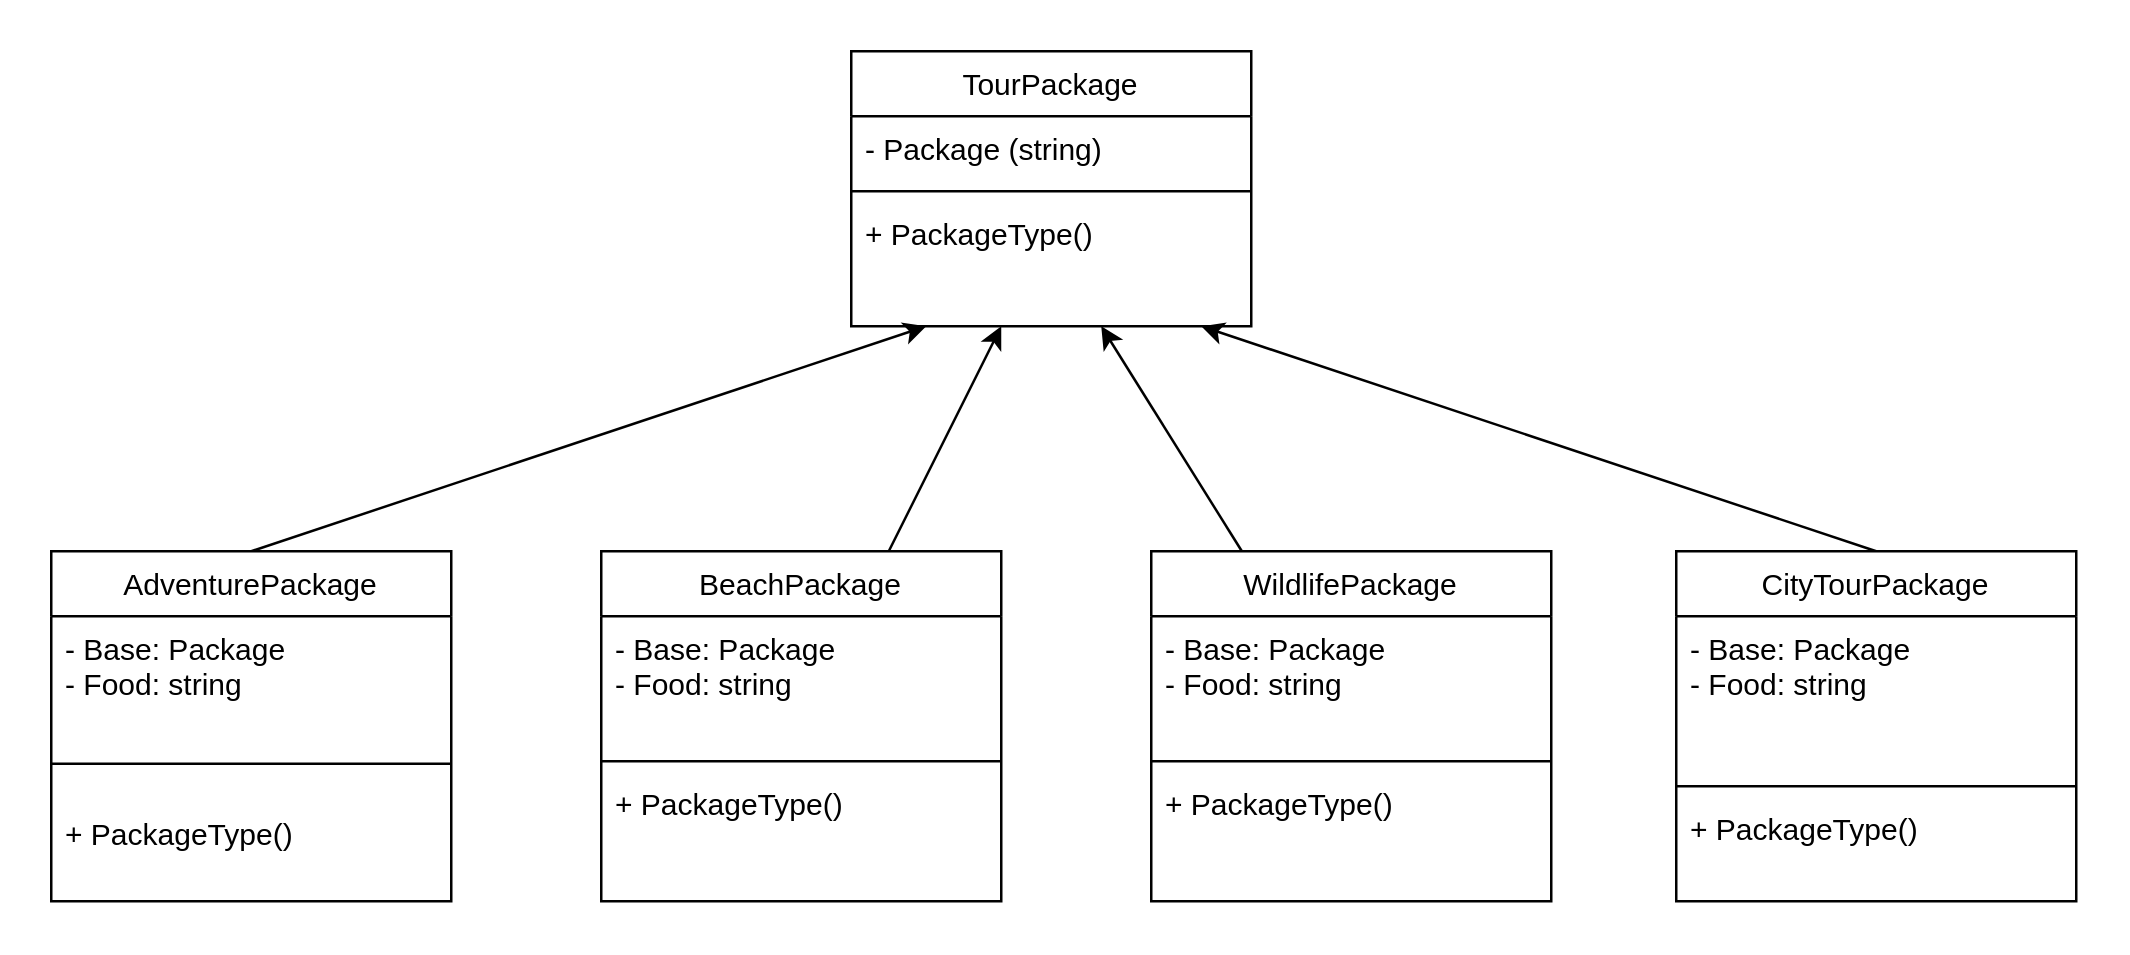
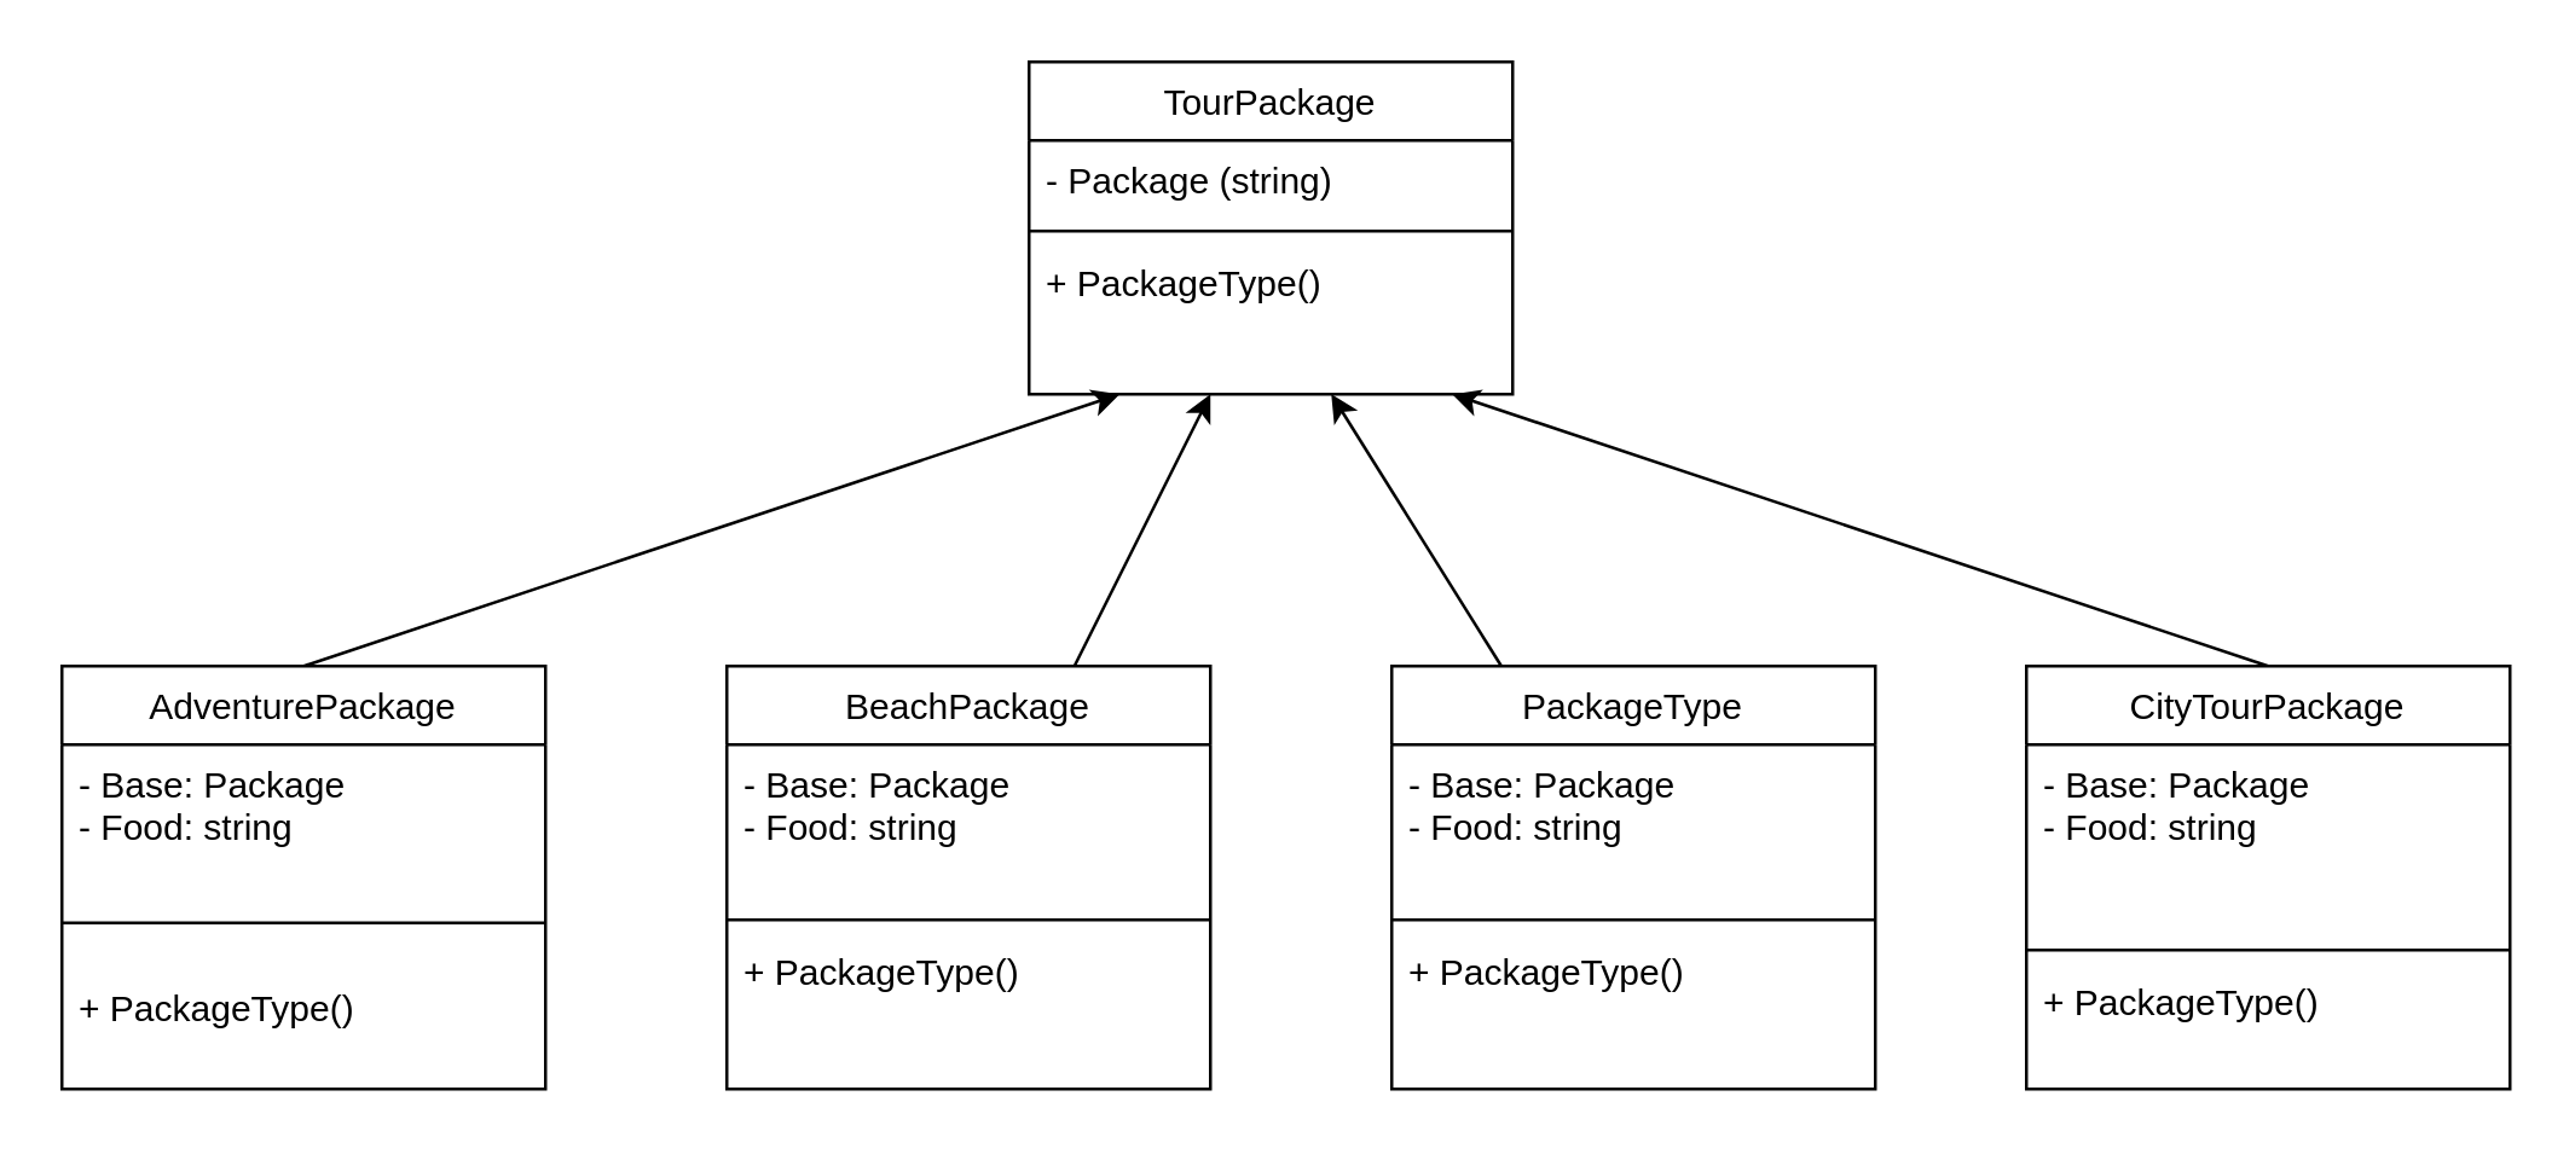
- <mxCell id="17" value="WildlifePackage" style="swimlane;fontStyle=0;align=center;verticalAlign=top;childLayout=stackLayout;horizontal=1;startSize=26;horizontalStack=0;resizeParent=1;resizeLast=0;collapsible=1;marginBottom=0;rounded=0;shadow=0;strokeWidth=1;" vertex="1" parent="1"><mxGeometry x="460" y="220" width="160" height="140" as="geometry"><mxRectangle x="130" y="380" width="160" height="26" as="alternateBounds" /></mxGeometry></mxCell>
+ <mxCell id="17" value="PackageType" style="swimlane;fontStyle=0;align=center;verticalAlign=top;childLayout=stackLayout;horizontal=1;startSize=26;horizontalStack=0;resizeParent=1;resizeLast=0;collapsible=1;marginBottom=0;rounded=0;shadow=0;strokeWidth=1;" vertex="1" parent="1"><mxGeometry x="460" y="220" width="160" height="140" as="geometry"><mxRectangle x="130" y="380" width="160" height="26" as="alternateBounds" /></mxGeometry></mxCell>
